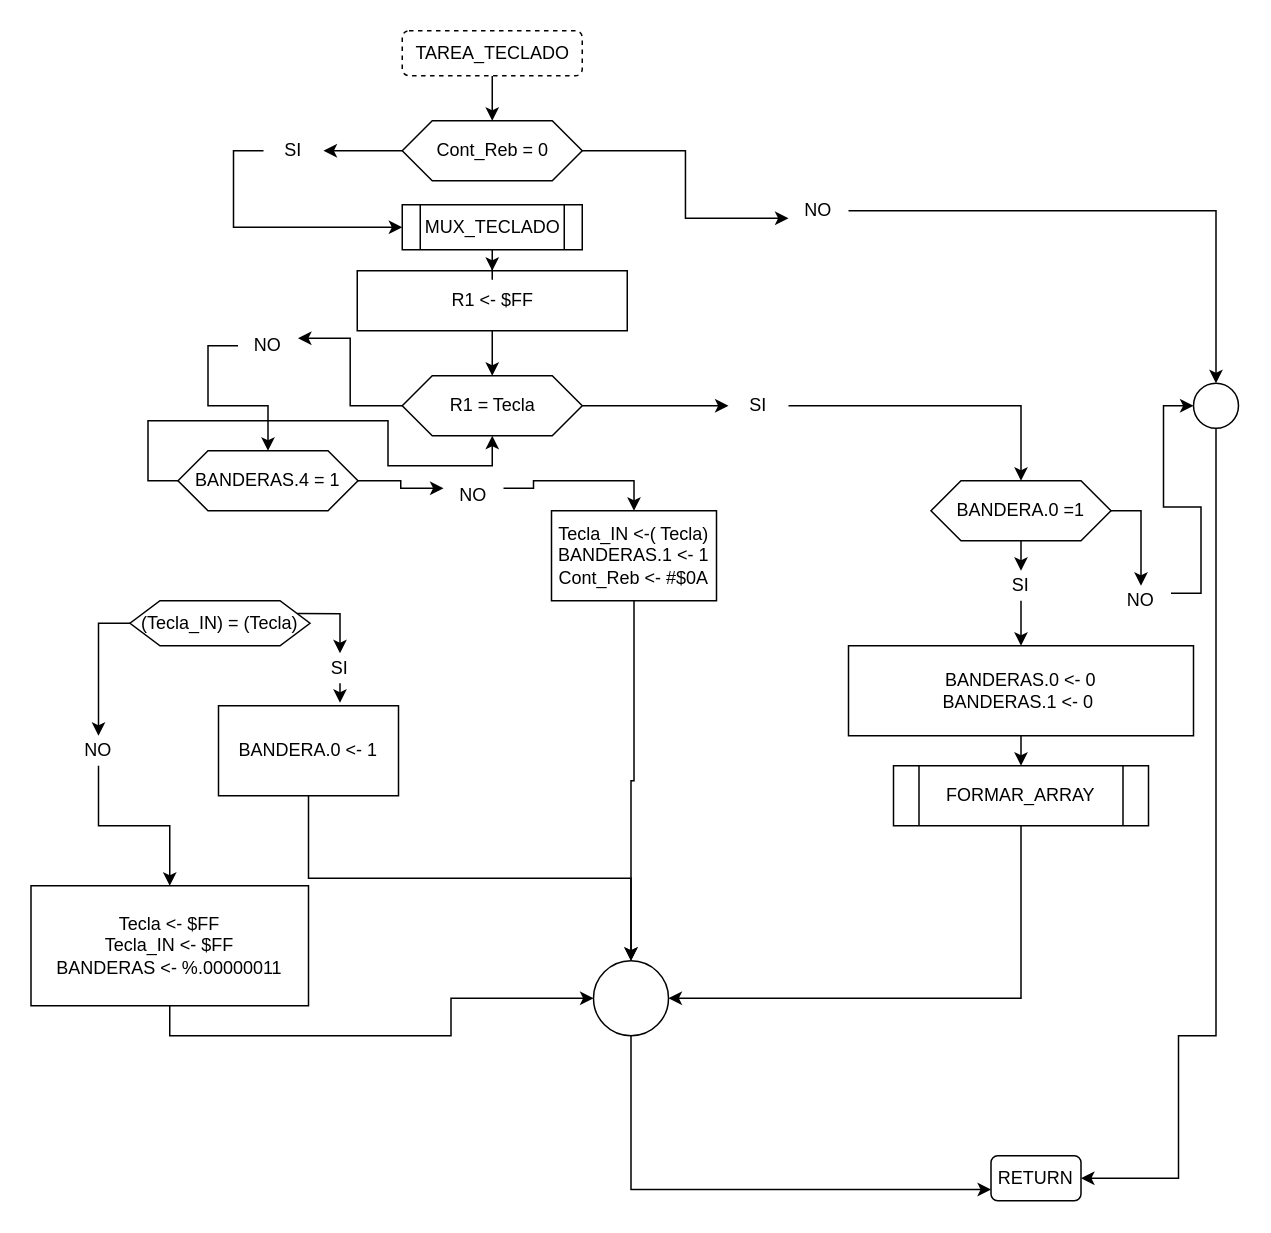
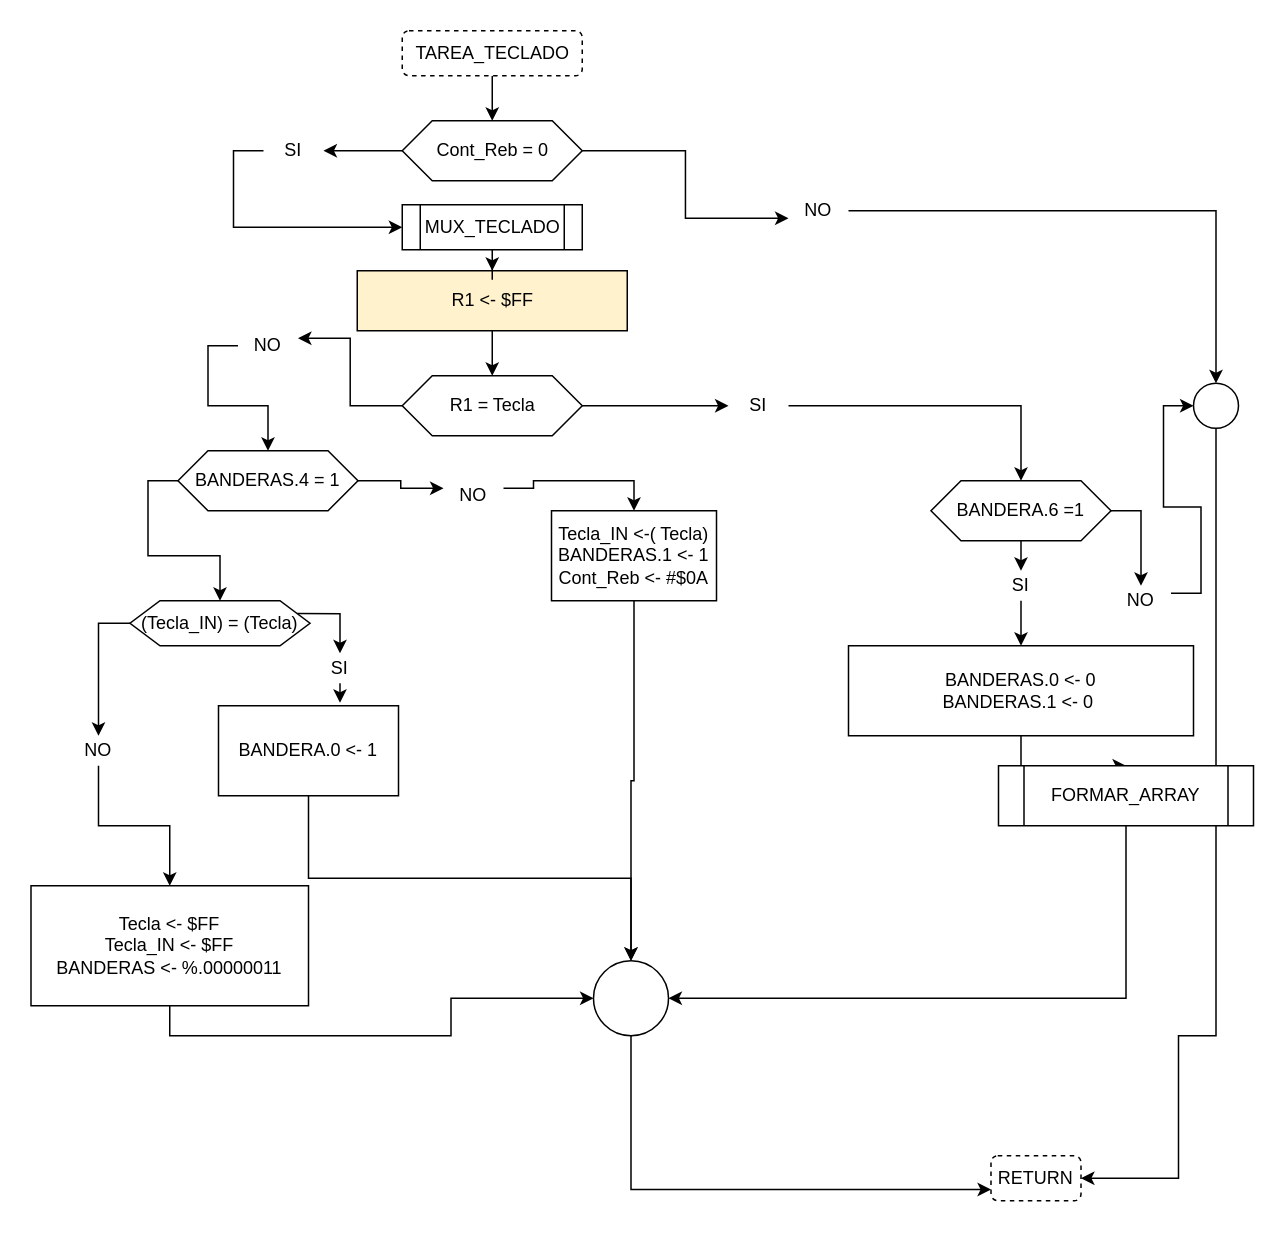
- <mxCell id="5" value="R1 &amp;lt;- $FF" style="rounded=0;whiteSpace=wrap;html=1;" parent="1" vertex="1"><mxGeometry x="237.5" y="180" width="180" height="40" as="geometry" /></mxCell>
+ <mxCell id="5" value="R1 &amp;lt;- $FF" style="rounded=0;whiteSpace=wrap;html=1;fillColor=#fff2cc;" parent="1" vertex="1"><mxGeometry x="237.5" y="180" width="180" height="40" as="geometry" /></mxCell>
- <mxCell id="27" style="edgeStyle=orthogonalEdgeStyle;rounded=0;orthogonalLoop=1;jettySize=auto;html=1;exitX=0;exitY=0.5;exitDx=0;exitDy=0;" parent="1" source="29" target="15" edge="1"><mxGeometry relative="1" as="geometry" /></mxCell>
+ <mxCell id="27" style="edgeStyle=orthogonalEdgeStyle;rounded=0;orthogonalLoop=1;jettySize=auto;html=1;exitX=0;exitY=0.5;exitDx=0;exitDy=0;entryX=0.5;entryY=0;entryDx=0;entryDy=0;" parent="1" source="29" target="33" edge="1"><mxGeometry relative="1" as="geometry" /></mxCell>
- <mxCell id="20" value="BANDERA.0 =1" style="shape=hexagon;perimeter=hexagonPerimeter2;whiteSpace=wrap;html=1;fixedSize=1;" parent="1" vertex="1"><mxGeometry x="620" y="320" width="120" height="40" as="geometry" /></mxCell>
+ <mxCell id="20" value="BANDERA.6 =1" style="shape=hexagon;perimeter=hexagonPerimeter2;whiteSpace=wrap;html=1;fixedSize=1;" parent="1" vertex="1"><mxGeometry x="620" y="320" width="120" height="40" as="geometry" /></mxCell>
- <mxCell id="26" value="FORMAR_ARRAY" style="shape=process;whiteSpace=wrap;html=1;backgroundOutline=1;" parent="1" vertex="1"><mxGeometry x="595" y="510" width="170" height="40" as="geometry" /></mxCell>
+ <mxCell id="26" value="FORMAR_ARRAY" style="shape=process;whiteSpace=wrap;html=1;backgroundOutline=1;" parent="1" vertex="1"><mxGeometry x="665" y="510" width="170" height="40" as="geometry" /></mxCell>
- <mxCell id="46" value="RETURN" style="rounded=1;whiteSpace=wrap;html=1;" parent="1" vertex="1"><mxGeometry x="660" y="770" width="60" height="30" as="geometry" /></mxCell>
+ <mxCell id="46" value="RETURN" style="rounded=1;whiteSpace=wrap;html=1;dashed=1;" parent="1" vertex="1"><mxGeometry x="660" y="770" width="60" height="30" as="geometry" /></mxCell>
